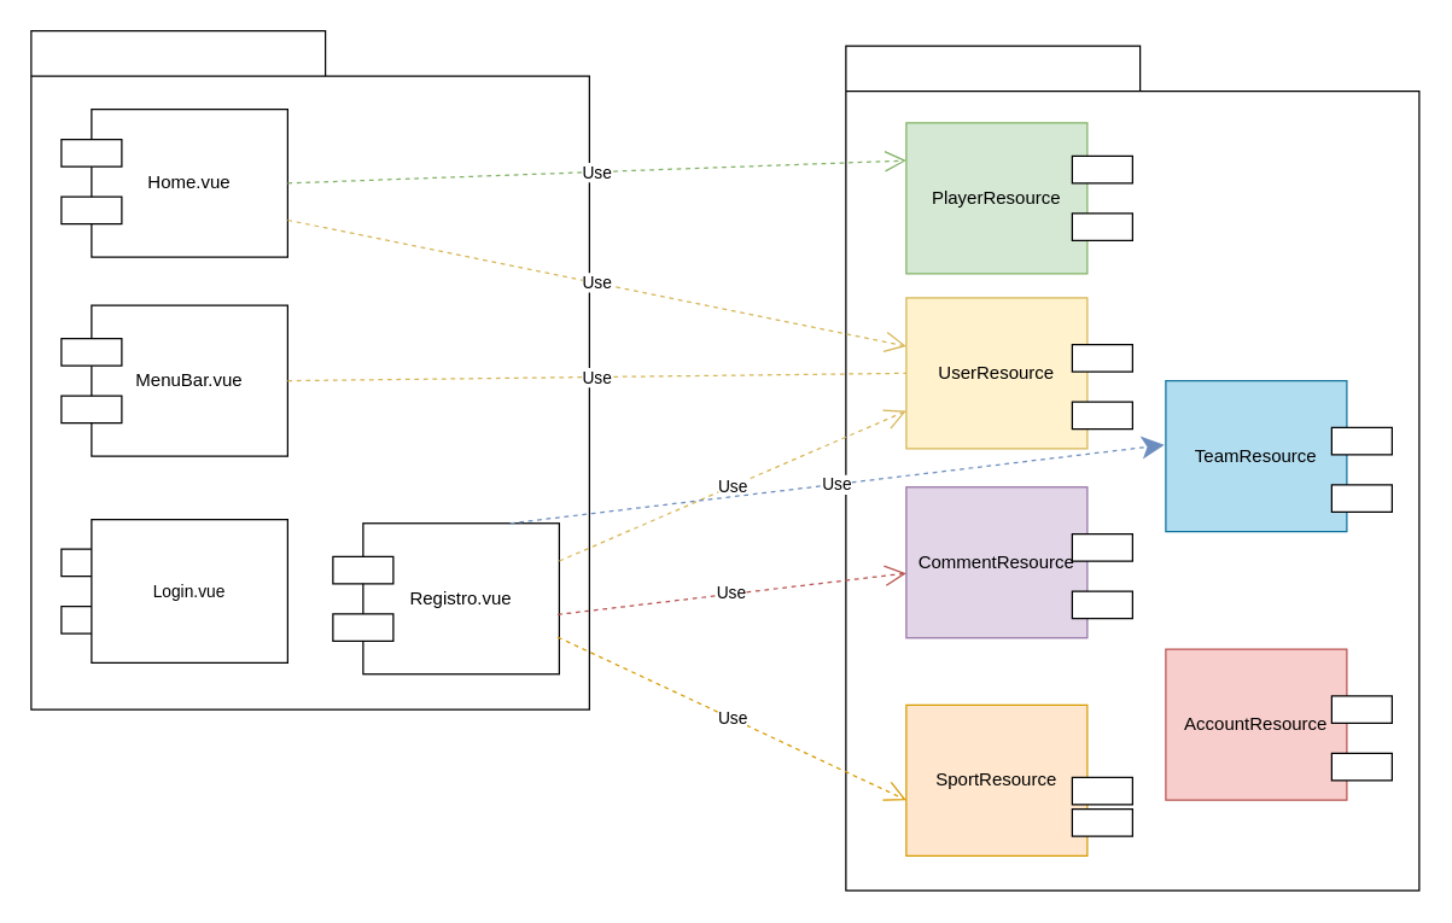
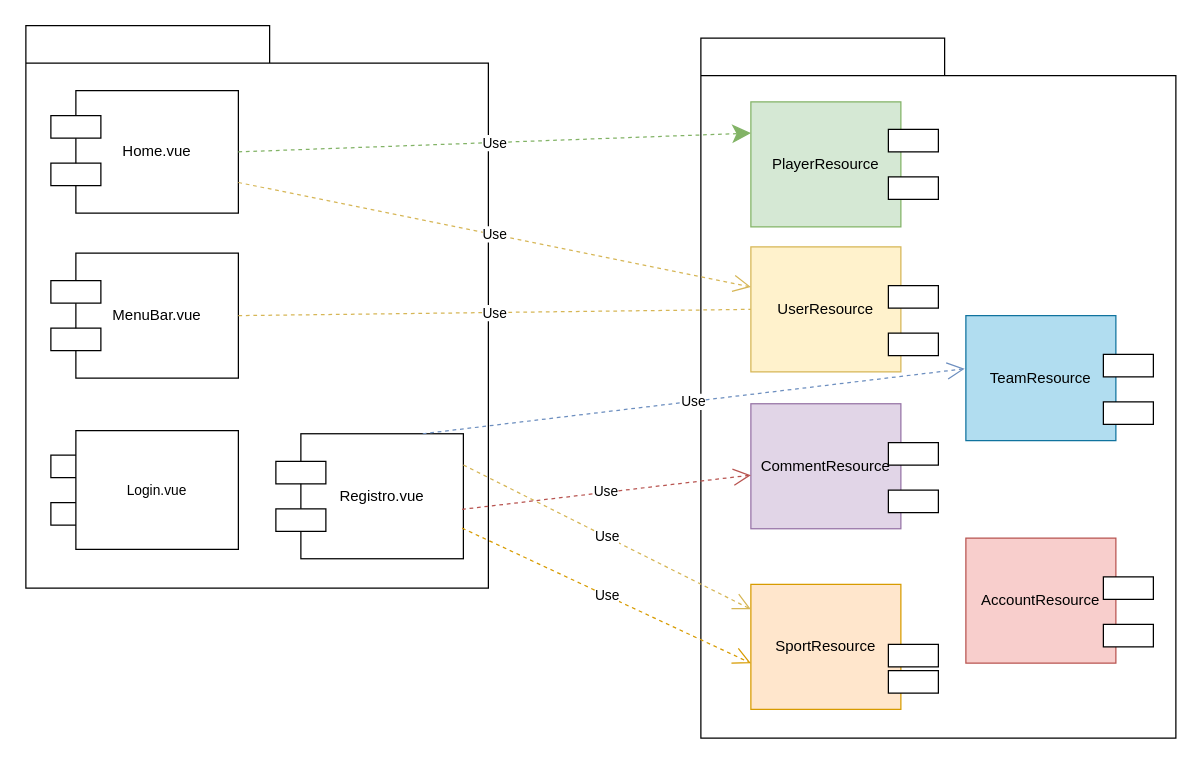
- <mxCell id="26" value="Use" style="endArrow=open;endSize=12;dashed=1;html=1;fillColor=#d5e8d4;strokeColor=#82b366;exitX=1;exitY=0.5;exitDx=0;exitDy=0;entryX=0;entryY=0.25;entryDx=0;entryDy=0;" edge="1" parent="1" source="4" target="9"><mxGeometry width="160" relative="1" as="geometry"><mxPoint x="200" y="107" as="sourcePoint" /><mxPoint x="650" y="107" as="targetPoint" /></mxGeometry></mxCell>
+ <mxCell id="26" value="Use" style="endArrow=classic;endSize=12;dashed=1;html=1;fillColor=#d5e8d4;strokeColor=#82b366;exitX=1;exitY=0.5;exitDx=0;exitDy=0;entryX=0;entryY=0.25;entryDx=0;entryDy=0;" edge="1" parent="1" source="4" target="9"><mxGeometry width="160" relative="1" as="geometry"><mxPoint x="200" y="107" as="sourcePoint" /><mxPoint x="650" y="107" as="targetPoint" /></mxGeometry></mxCell>
- <mxCell id="41" value="Use" style="endArrow=classic;endSize=12;dashed=1;html=1;fillColor=#dae8fc;strokeColor=#6c8ebf;exitX=0.75;exitY=0;exitDx=0;exitDy=0;entryX=-0.008;entryY=0.425;entryDx=0;entryDy=0;entryPerimeter=0;" edge="1" parent="1" source="5" target="27"><mxGeometry width="160" relative="1" as="geometry"><mxPoint x="380" y="407" as="sourcePoint" /><mxPoint x="610" y="720" as="targetPoint" /></mxGeometry></mxCell>
+ <mxCell id="41" value="Use" style="endArrow=open;endSize=12;dashed=1;html=1;fillColor=#dae8fc;strokeColor=#6c8ebf;exitX=0.75;exitY=0;exitDx=0;exitDy=0;entryX=-0.008;entryY=0.425;entryDx=0;entryDy=0;entryPerimeter=0;" edge="1" parent="1" source="5" target="27"><mxGeometry width="160" relative="1" as="geometry"><mxPoint x="380" y="407" as="sourcePoint" /><mxPoint x="610" y="720" as="targetPoint" /></mxGeometry></mxCell>
- <mxCell id="38" value="Use" style="endArrow=open;endSize=12;dashed=1;html=1;fillColor=#fff2cc;strokeColor=#d6b656;exitX=1;exitY=0.25;exitDx=0;exitDy=0;entryX=0;entryY=0.75;entryDx=0;entryDy=0;" edge="1" parent="1" source="5" target="8"><mxGeometry width="160" relative="1" as="geometry"><mxPoint x="200" y="287" as="sourcePoint" /><mxPoint x="610" y="422" as="targetPoint" /></mxGeometry></mxCell>
+ <mxCell id="38" value="Use" style="endArrow=open;endSize=12;dashed=1;html=1;fillColor=#fff2cc;strokeColor=#d6b656;exitX=1;exitY=0.25;exitDx=0;exitDy=0;" edge="1" parent="1" source="5" target="30"><mxGeometry width="160" relative="1" as="geometry"><mxPoint x="200" y="287" as="sourcePoint" /><mxPoint x="610" y="422" as="targetPoint" /></mxGeometry></mxCell>
